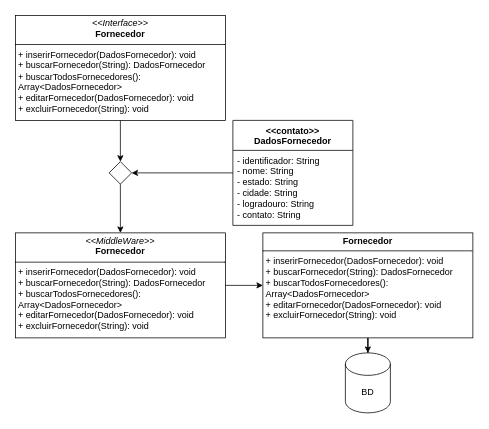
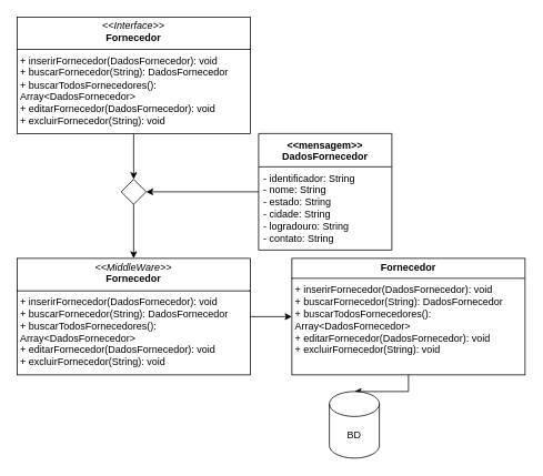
- <mxCell id="3" value="&amp;lt;&amp;lt;contato&amp;gt;&amp;gt;&lt;div&gt;DadosFornecedor&lt;/div&gt;" style="swimlane;fontStyle=1;align=center;verticalAlign=top;childLayout=stackLayout;horizontal=1;startSize=40;horizontalStack=0;resizeParent=1;resizeParentMax=0;resizeLast=0;collapsible=1;marginBottom=0;whiteSpace=wrap;html=1;" vertex="1" parent="1"><mxGeometry x="310" y="160" width="160" height="140" as="geometry" /></mxCell>
+ <mxCell id="3" value="&amp;lt;&amp;lt;mensagem&amp;gt;&amp;gt;&lt;div&gt;DadosFornecedor&lt;/div&gt;" style="swimlane;fontStyle=1;align=center;verticalAlign=top;childLayout=stackLayout;horizontal=1;startSize=40;horizontalStack=0;resizeParent=1;resizeParentMax=0;resizeLast=0;collapsible=1;marginBottom=0;whiteSpace=wrap;html=1;" vertex="1" parent="1"><mxGeometry x="310" y="160" width="160" height="140" as="geometry" /></mxCell>
- <mxCell id="13" value="BD" style="shape=cylinder3;whiteSpace=wrap;html=1;boundedLbl=1;backgroundOutline=1;size=15;" vertex="1" parent="1"><mxGeometry x="460" y="470" width="60" height="80" as="geometry" /></mxCell>
+ <mxCell id="13" value="BD" style="shape=cylinder3;whiteSpace=wrap;html=1;boundedLbl=1;backgroundOutline=1;size=15;" vertex="1" parent="1"><mxGeometry x="395" y="470" width="60" height="80" as="geometry" /></mxCell>
